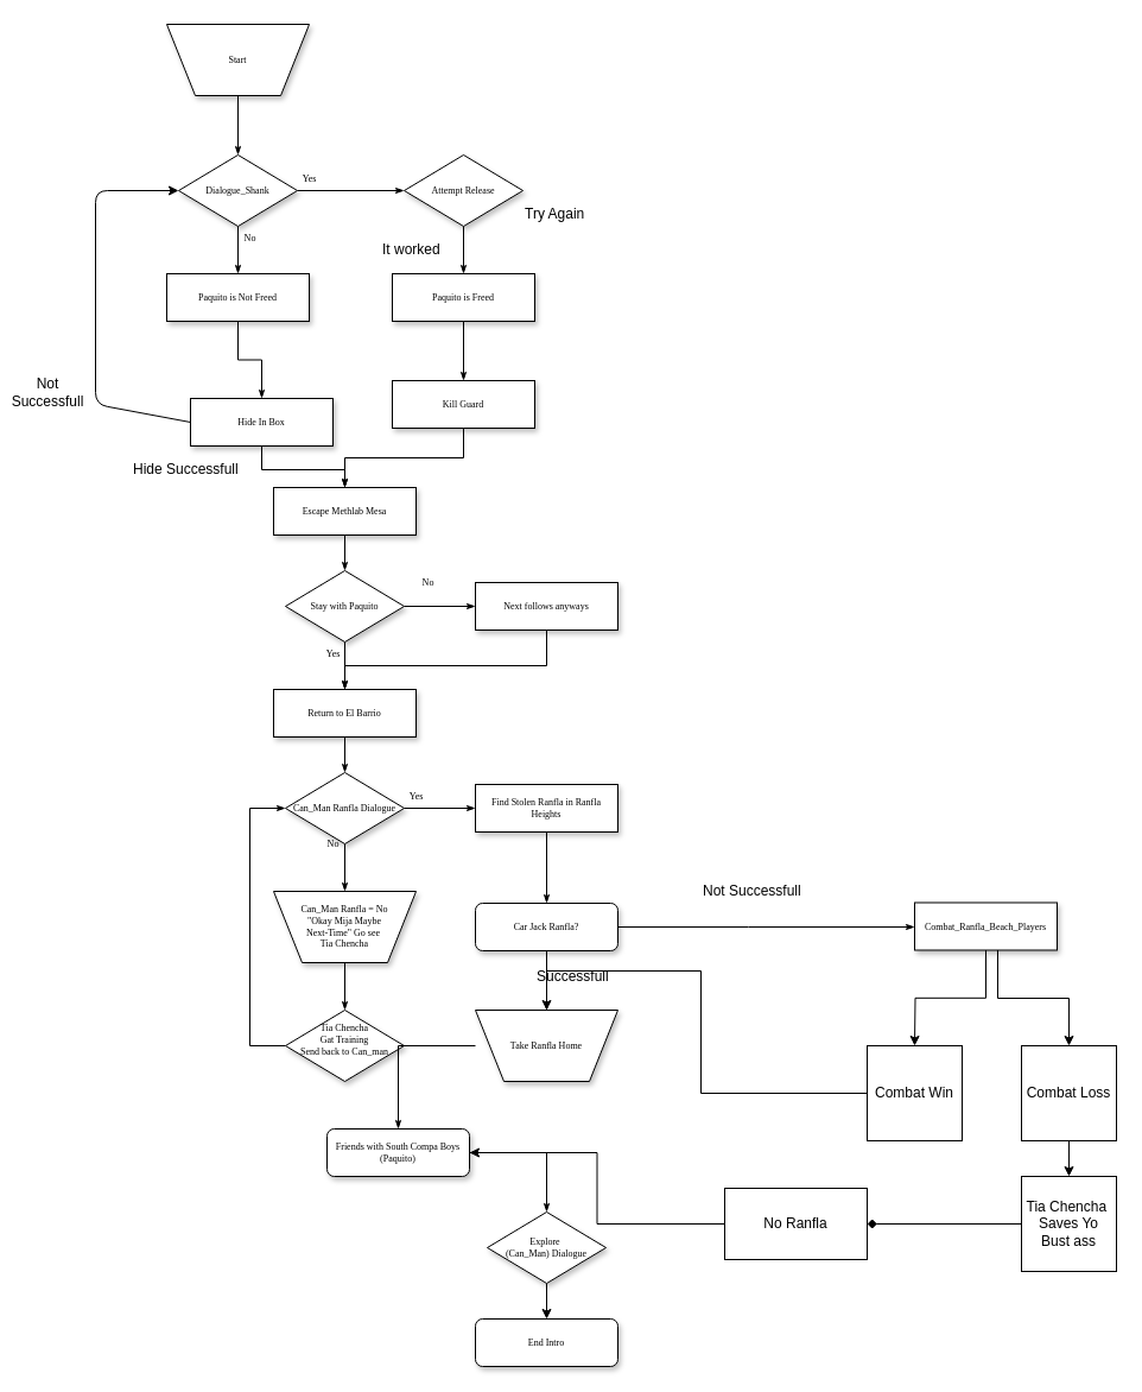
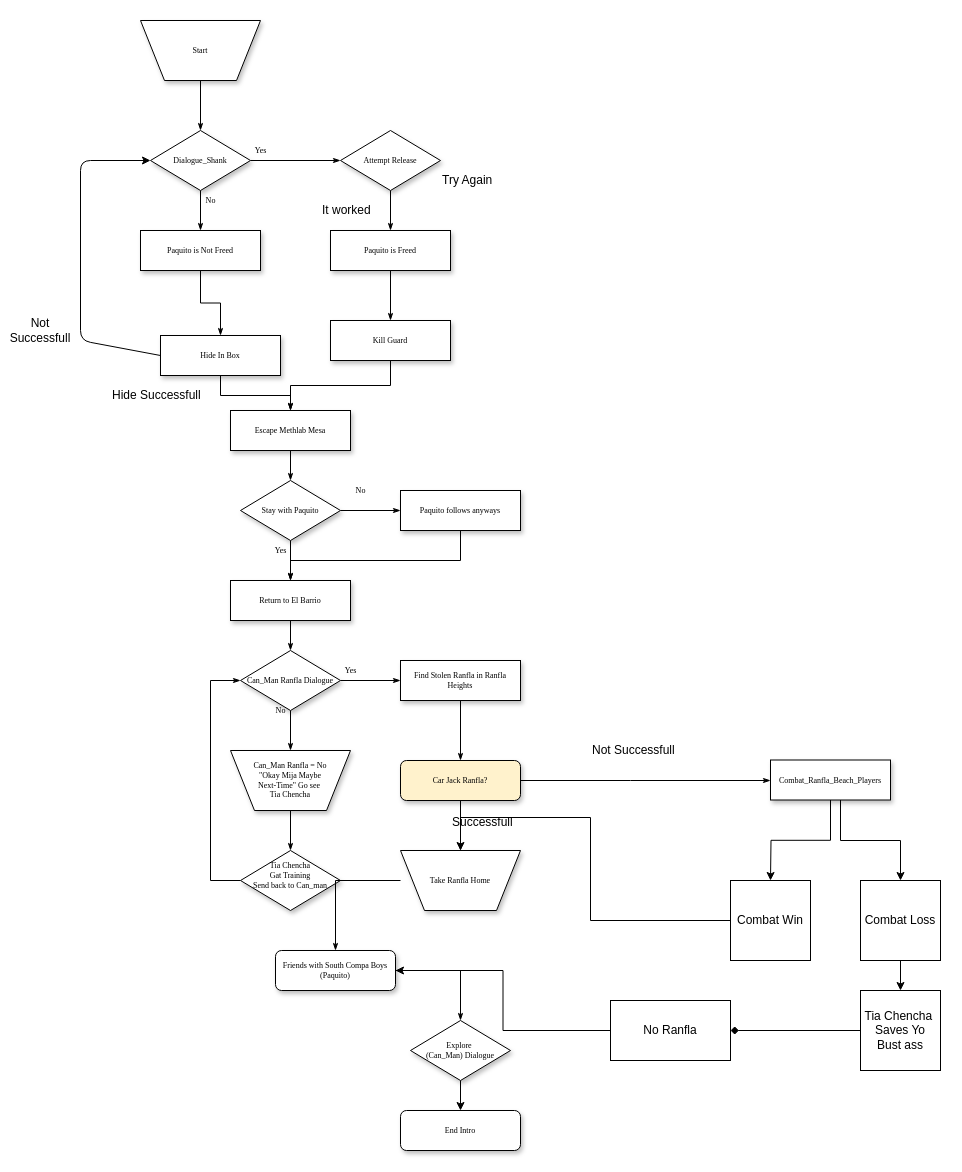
- <mxCell id="23" value="Next follows anyways&lt;br&gt;" style="whiteSpace=wrap;html=1;rounded=0;shadow=1;labelBackgroundColor=none;strokeColor=#000000;strokeWidth=1;fillColor=#ffffff;fontFamily=Verdana;fontSize=8;fontColor=#000000;align=center;" parent="1" vertex="1"><mxGeometry x="400" y="490" width="120" height="40" as="geometry" /></mxCell>
+ <mxCell id="23" value="Paquito follows anyways&lt;br&gt;" style="whiteSpace=wrap;html=1;rounded=0;shadow=1;labelBackgroundColor=none;strokeColor=#000000;strokeWidth=1;fillColor=#ffffff;fontFamily=Verdana;fontSize=8;fontColor=#000000;align=center;" parent="1" vertex="1"><mxGeometry x="400" y="490" width="120" height="40" as="geometry" /></mxCell>
- <mxCell id="35" value="Car Jack Ranfla?" style="rounded=1;whiteSpace=wrap;html=1;shadow=1;labelBackgroundColor=none;strokeColor=#000000;strokeWidth=1;fillColor=#ffffff;fontFamily=Verdana;fontSize=8;fontColor=#000000;align=center;" parent="1" vertex="1"><mxGeometry x="400" y="760" width="120" height="40" as="geometry" /></mxCell>
+ <mxCell id="35" value="Car Jack Ranfla?" style="rounded=1;whiteSpace=wrap;html=1;shadow=1;labelBackgroundColor=none;strokeColor=#000000;strokeWidth=1;fillColor=#fff2cc;fontFamily=Verdana;fontSize=8;fontColor=#000000;align=center;" parent="1" vertex="1"><mxGeometry x="400" y="760" width="120" height="40" as="geometry" /></mxCell>
